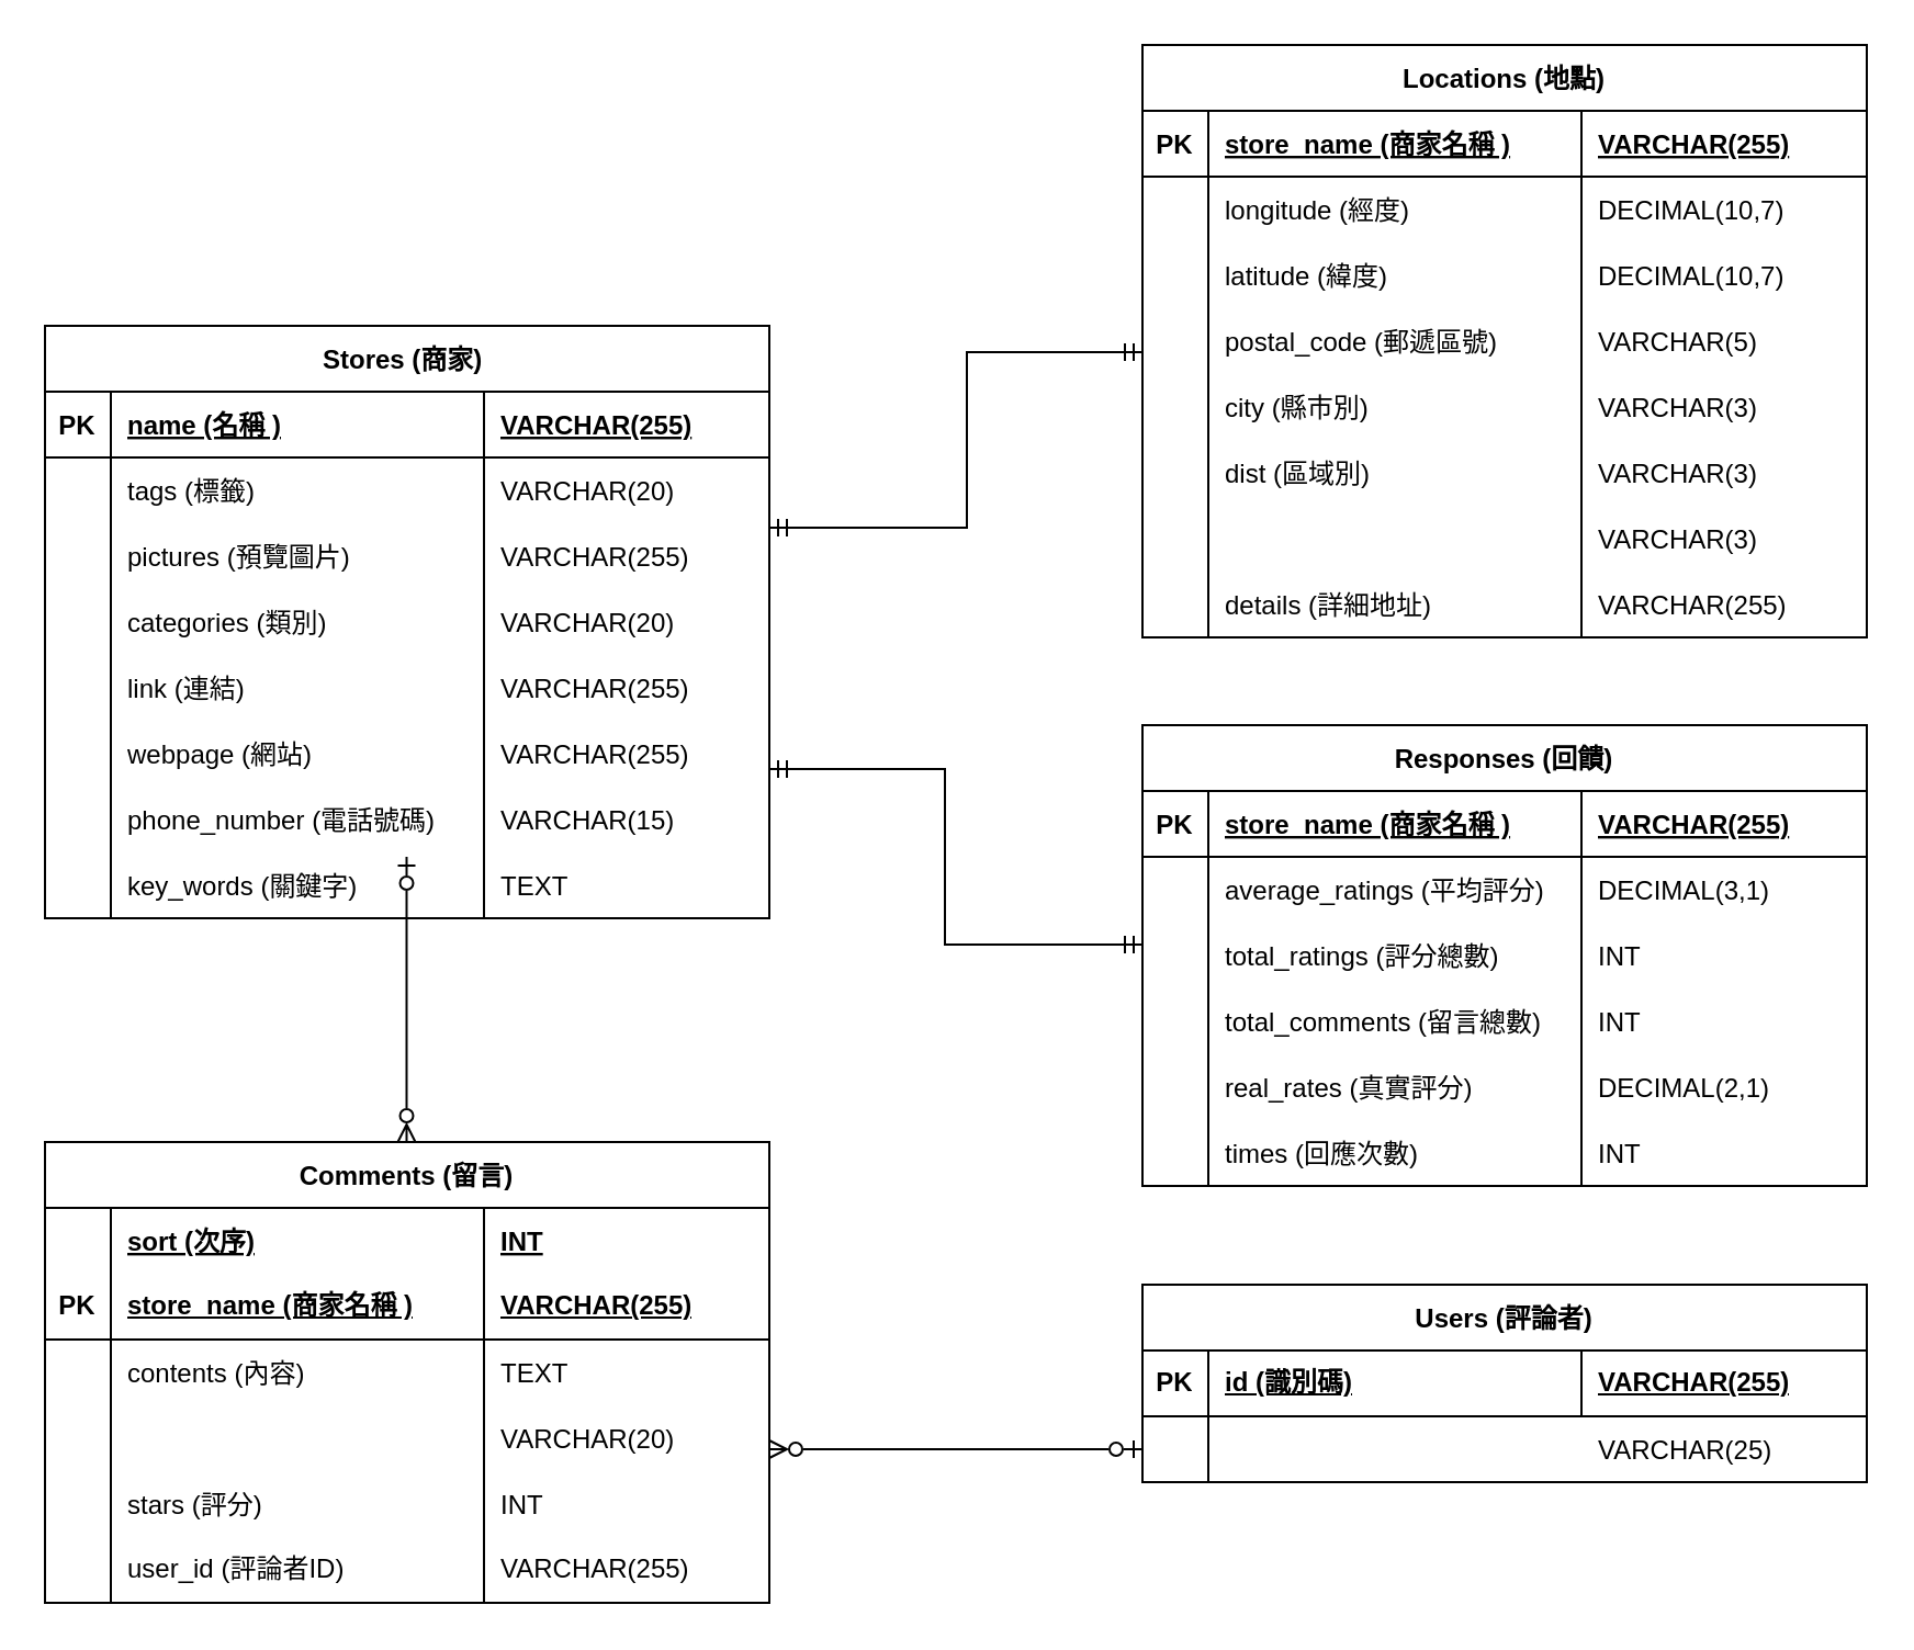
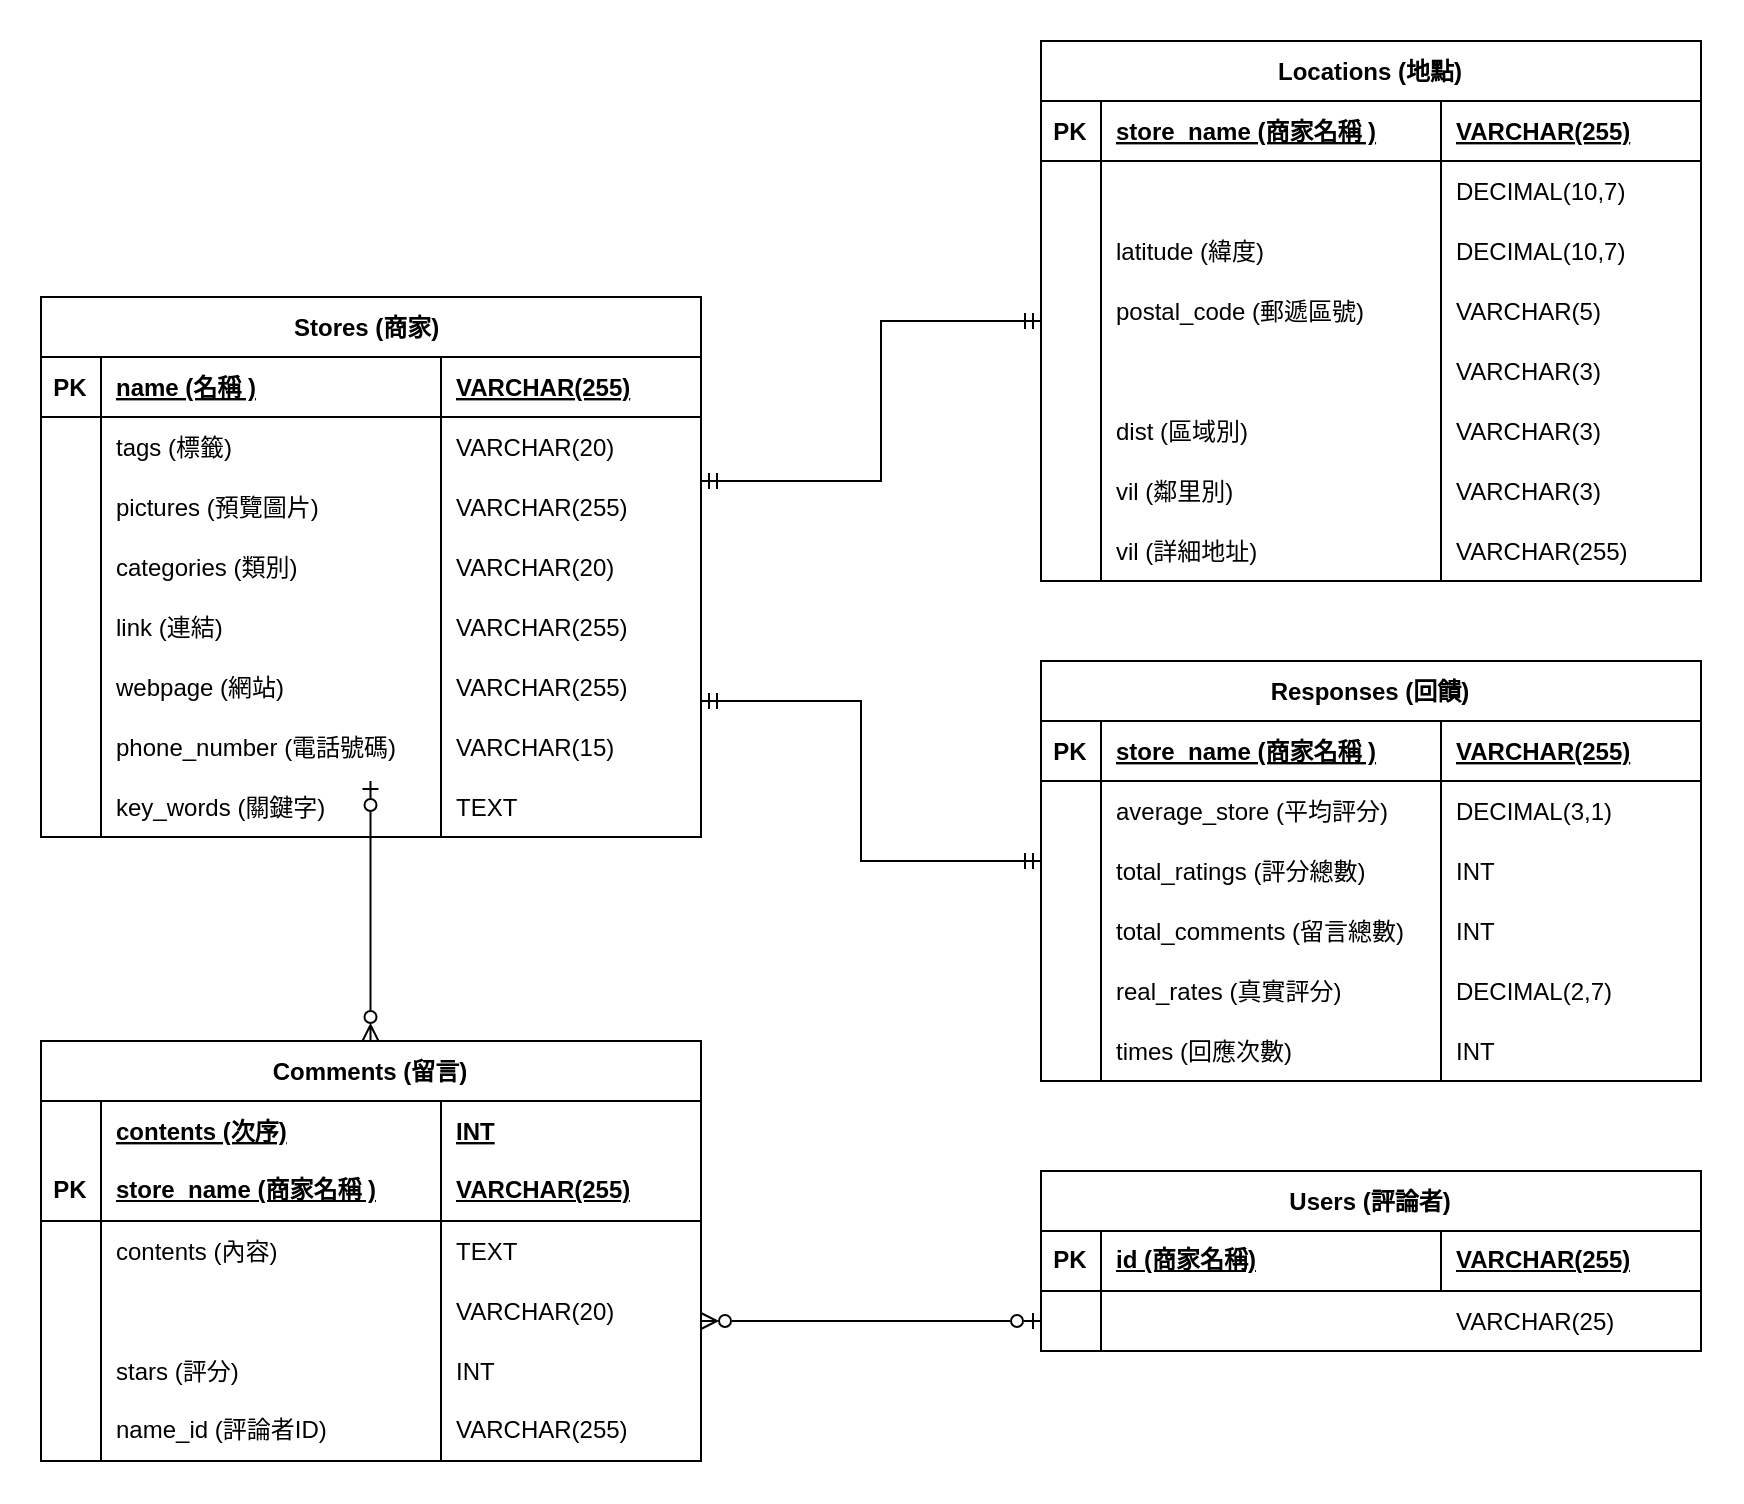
- <mxCell id="9" value="longitude (經度)" style="shape=partialRectangle;overflow=hidden;connectable=0;fillColor=none;top=0;left=0;bottom=0;right=0;align=left;spacingLeft=6;" parent="7" vertex="1"><mxGeometry x="30" width="170" height="30" as="geometry"><mxRectangle width="170" height="30" as="alternateBounds" /></mxGeometry></mxCell>
- <mxCell id="21" value="city (縣市別)" style="shape=partialRectangle;overflow=hidden;connectable=0;fillColor=none;top=0;left=0;bottom=0;right=0;align=left;spacingLeft=6;" parent="19" vertex="1"><mxGeometry x="30" width="170" height="30" as="geometry"><mxRectangle width="170" height="30" as="alternateBounds" /></mxGeometry></mxCell>
+ <mxCell id="29" value="vil (鄰里別)" style="shape=partialRectangle;overflow=hidden;connectable=0;fillColor=none;top=0;left=0;bottom=0;right=0;align=left;spacingLeft=6;" parent="27" vertex="1"><mxGeometry x="30" width="170" height="30" as="geometry"><mxRectangle width="170" height="30" as="alternateBounds" /></mxGeometry></mxCell>
- <mxCell id="33" value="details (詳細地址)" style="shape=partialRectangle;overflow=hidden;connectable=0;fillColor=none;top=0;left=0;bottom=0;right=0;align=left;spacingLeft=6;" parent="31" vertex="1"><mxGeometry x="30" width="170" height="30" as="geometry"><mxRectangle width="170" height="30" as="alternateBounds" /></mxGeometry></mxCell>
+ <mxCell id="33" value="vil (詳細地址)" style="shape=partialRectangle;overflow=hidden;connectable=0;fillColor=none;top=0;left=0;bottom=0;right=0;align=left;spacingLeft=6;" parent="31" vertex="1"><mxGeometry x="30" width="170" height="30" as="geometry"><mxRectangle width="170" height="30" as="alternateBounds" /></mxGeometry></mxCell>
- <mxCell id="108" value="average_ratings (平均評分)" style="shape=partialRectangle;overflow=hidden;connectable=0;fillColor=none;top=0;left=0;bottom=0;right=0;align=left;spacingLeft=6;" parent="106" vertex="1"><mxGeometry x="30" width="170" height="30" as="geometry"><mxRectangle width="170" height="30" as="alternateBounds" /></mxGeometry></mxCell>
+ <mxCell id="108" value="average_store (平均評分)" style="shape=partialRectangle;overflow=hidden;connectable=0;fillColor=none;top=0;left=0;bottom=0;right=0;align=left;spacingLeft=6;" parent="106" vertex="1"><mxGeometry x="30" width="170" height="30" as="geometry"><mxRectangle width="170" height="30" as="alternateBounds" /></mxGeometry></mxCell>
- <mxCell id="121" value="DECIMAL(2,1)" style="shape=partialRectangle;overflow=hidden;connectable=0;fillColor=none;top=0;left=0;bottom=0;right=0;align=left;spacingLeft=6;" parent="118" vertex="1"><mxGeometry x="200" width="130" height="30" as="geometry"><mxRectangle width="130" height="30" as="alternateBounds" /></mxGeometry></mxCell>
+ <mxCell id="121" value="DECIMAL(2,7)" style="shape=partialRectangle;overflow=hidden;connectable=0;fillColor=none;top=0;left=0;bottom=0;right=0;align=left;spacingLeft=6;" parent="118" vertex="1"><mxGeometry x="200" width="130" height="30" as="geometry"><mxRectangle width="130" height="30" as="alternateBounds" /></mxGeometry></mxCell>
- <mxCell id="38" value="sort (次序)" style="shape=partialRectangle;overflow=hidden;connectable=0;fillColor=none;top=0;left=0;bottom=0;right=0;align=left;spacingLeft=6;fontStyle=5" parent="36" vertex="1"><mxGeometry x="30" width="170" height="30" as="geometry"><mxRectangle width="170" height="30" as="alternateBounds" /></mxGeometry></mxCell>
+ <mxCell id="38" value="contents (次序)" style="shape=partialRectangle;overflow=hidden;connectable=0;fillColor=none;top=0;left=0;bottom=0;right=0;align=left;spacingLeft=6;fontStyle=5" parent="36" vertex="1"><mxGeometry x="30" width="170" height="30" as="geometry"><mxRectangle width="170" height="30" as="alternateBounds" /></mxGeometry></mxCell>
- <mxCell id="96" value="&lt;span style=&quot;text-wrap: nowrap;&quot;&gt;id (識別碼)&lt;/span&gt;" style="shape=partialRectangle;connectable=0;fillColor=none;top=0;left=0;bottom=0;right=0;align=left;spacingLeft=6;fontStyle=5;overflow=hidden;whiteSpace=wrap;html=1;" parent="94" vertex="1"><mxGeometry x="30" width="170" height="30" as="geometry"><mxRectangle width="170" height="30" as="alternateBounds" /></mxGeometry></mxCell>
+ <mxCell id="96" value="&lt;span style=&quot;text-wrap: nowrap;&quot;&gt;id (商家名稱)&lt;/span&gt;" style="shape=partialRectangle;connectable=0;fillColor=none;top=0;left=0;bottom=0;right=0;align=left;spacingLeft=6;fontStyle=5;overflow=hidden;whiteSpace=wrap;html=1;" parent="94" vertex="1"><mxGeometry x="30" width="170" height="30" as="geometry"><mxRectangle width="170" height="30" as="alternateBounds" /></mxGeometry></mxCell>
- <mxCell id="57" value="&lt;span style=&quot;text-wrap: nowrap;&quot;&gt;user_id (評論者ID&lt;/span&gt;&lt;span style=&quot;text-wrap: nowrap;&quot;&gt;)&lt;/span&gt;" style="shape=partialRectangle;connectable=0;fillColor=none;top=0;left=0;bottom=0;right=0;align=left;spacingLeft=6;fontStyle=0;overflow=hidden;whiteSpace=wrap;html=1;" parent="55" vertex="1"><mxGeometry x="30" width="170" height="30" as="geometry"><mxRectangle width="170" height="30" as="alternateBounds" /></mxGeometry></mxCell>
+ <mxCell id="57" value="&lt;span style=&quot;text-wrap: nowrap;&quot;&gt;name_id (評論者ID&lt;/span&gt;&lt;span style=&quot;text-wrap: nowrap;&quot;&gt;)&lt;/span&gt;" style="shape=partialRectangle;connectable=0;fillColor=none;top=0;left=0;bottom=0;right=0;align=left;spacingLeft=6;fontStyle=0;overflow=hidden;whiteSpace=wrap;html=1;" parent="55" vertex="1"><mxGeometry x="30" width="170" height="30" as="geometry"><mxRectangle width="170" height="30" as="alternateBounds" /></mxGeometry></mxCell>
